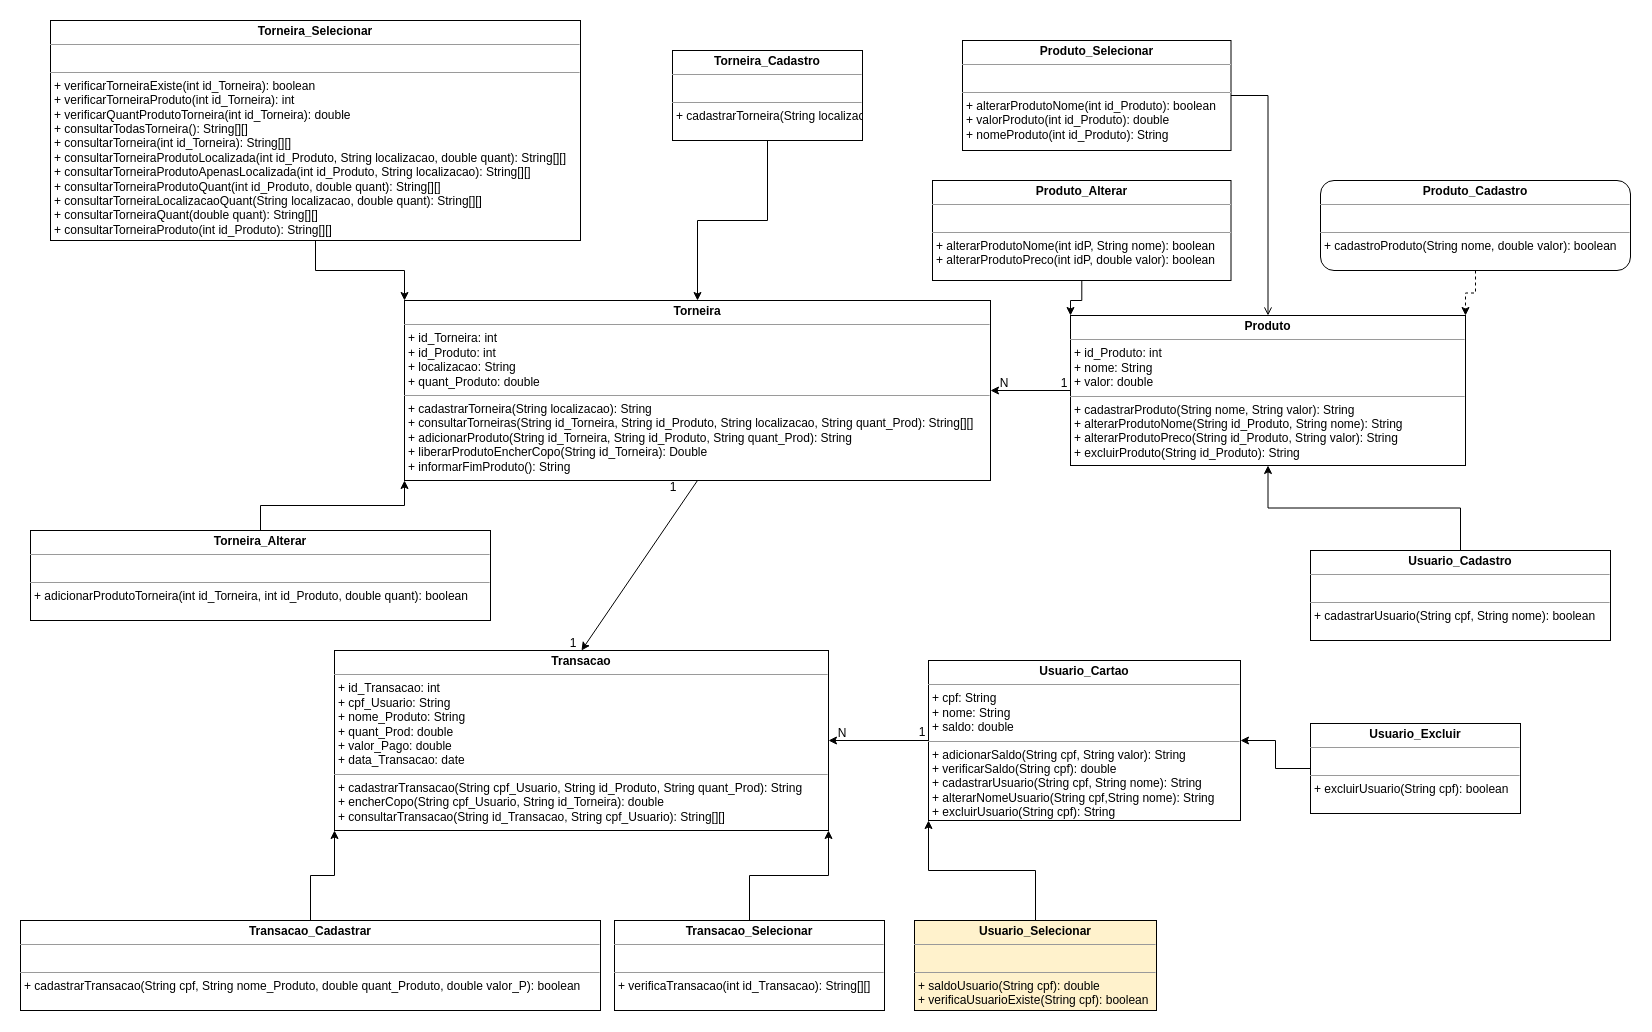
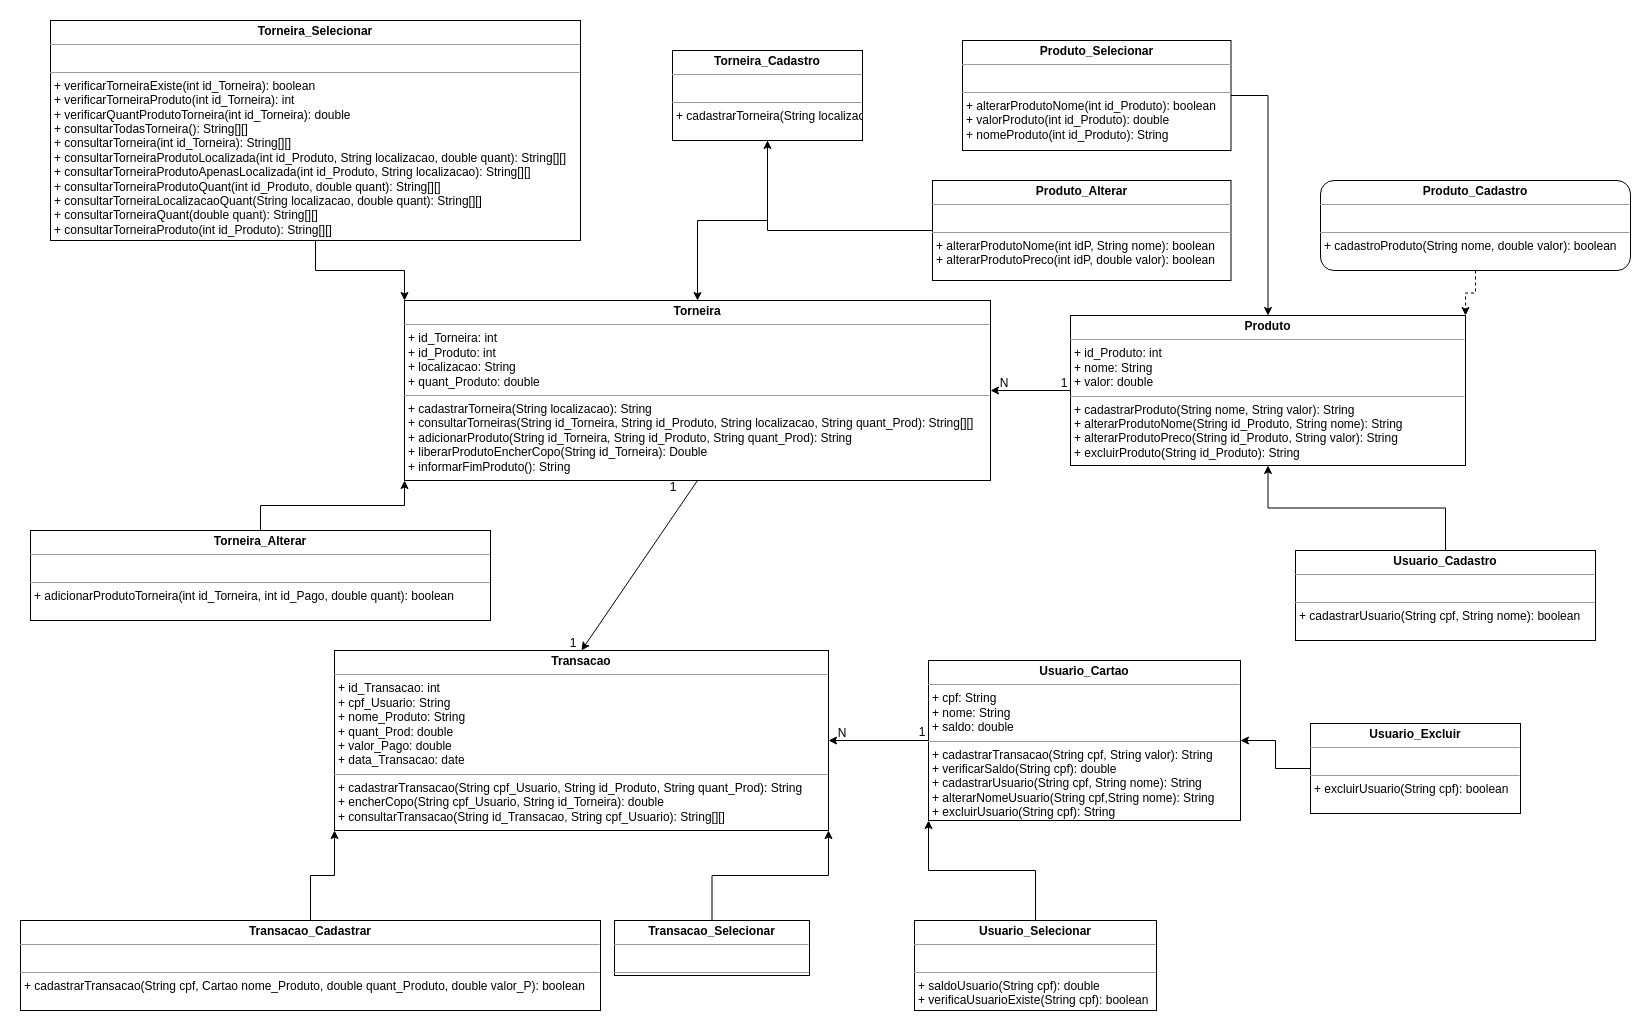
- <mxCell id="15" style="edgeStyle=orthogonalEdgeStyle;rounded=0;orthogonalLoop=1;jettySize=auto;html=1;entryX=0;entryY=0;entryDx=0;entryDy=0;" edge="1" parent="1" source="16" target="4"><mxGeometry relative="1" as="geometry" /></mxCell>
+ <mxCell id="15" style="edgeStyle=orthogonalEdgeStyle;rounded=0;orthogonalLoop=1;jettySize=auto;html=1;" edge="1" parent="1" source="16" target="26"><mxGeometry relative="1" as="geometry" /></mxCell>
- <mxCell id="17" style="edgeStyle=orthogonalEdgeStyle;rounded=0;orthogonalLoop=1;jettySize=auto;html=1;entryX=0.5;entryY=0;entryDx=0;entryDy=0;endArrow=open;" edge="1" parent="1" source="18" target="4"><mxGeometry relative="1" as="geometry"><Array as="points"><mxPoint x="1267" y="95" /></Array></mxGeometry></mxCell>
+ <mxCell id="17" style="edgeStyle=orthogonalEdgeStyle;rounded=0;orthogonalLoop=1;jettySize=auto;html=1;entryX=0.5;entryY=0;entryDx=0;entryDy=0;" edge="1" parent="1" source="18" target="4"><mxGeometry relative="1" as="geometry"><Array as="points"><mxPoint x="1267" y="95" /></Array></mxGeometry></mxCell>
- <mxCell id="22" value="&lt;p style=&quot;margin: 0px ; margin-top: 4px ; text-align: center&quot;&gt;&lt;b&gt;Torneira_Alterar&lt;/b&gt;&lt;br&gt;&lt;/p&gt;&lt;hr size=&quot;1&quot;&gt;&lt;p style=&quot;margin: 0px ; margin-left: 4px&quot;&gt;&lt;br&gt;&lt;/p&gt;&lt;hr size=&quot;1&quot;&gt;&lt;p style=&quot;margin: 0px ; margin-left: 4px&quot;&gt;+ adicionarProdutoTorneira(int id_Torneira, int id_Produto, double quant): boolean&lt;br&gt;&lt;/p&gt;" style="verticalAlign=top;align=left;overflow=fill;fontSize=12;fontFamily=Helvetica;html=1;" vertex="1" parent="1"><mxGeometry x="30" y="530" width="460" height="90" as="geometry" /></mxCell>
+ <mxCell id="22" value="&lt;p style=&quot;margin: 0px ; margin-top: 4px ; text-align: center&quot;&gt;&lt;b&gt;Torneira_Alterar&lt;/b&gt;&lt;br&gt;&lt;/p&gt;&lt;hr size=&quot;1&quot;&gt;&lt;p style=&quot;margin: 0px ; margin-left: 4px&quot;&gt;&lt;br&gt;&lt;/p&gt;&lt;hr size=&quot;1&quot;&gt;&lt;p style=&quot;margin: 0px ; margin-left: 4px&quot;&gt;+ adicionarProdutoTorneira(int id_Torneira, int id_Pago, double quant): boolean&lt;br&gt;&lt;/p&gt;" style="verticalAlign=top;align=left;overflow=fill;fontSize=12;fontFamily=Helvetica;html=1;" vertex="1" parent="1"><mxGeometry x="30" y="530" width="460" height="90" as="geometry" /></mxCell>
- <mxCell id="36" value="&lt;p style=&quot;margin: 0px ; margin-top: 4px ; text-align: center&quot;&gt;&lt;b&gt;Usuario_Cadastro&lt;/b&gt;&lt;br&gt;&lt;/p&gt;&lt;hr size=&quot;1&quot;&gt;&lt;p style=&quot;margin: 0px ; margin-left: 4px&quot;&gt;&lt;br&gt;&lt;/p&gt;&lt;hr size=&quot;1&quot;&gt;&lt;p style=&quot;margin: 0px ; margin-left: 4px&quot;&gt;+ cadastrarUsuario(String cpf, String nome): boolean&lt;br&gt;&lt;/p&gt;" style="verticalAlign=top;align=left;overflow=fill;fontSize=12;fontFamily=Helvetica;html=1;" vertex="1" parent="1"><mxGeometry x="1310" y="550" width="300" height="90" as="geometry" /></mxCell>
+ <mxCell id="36" value="&lt;p style=&quot;margin: 0px ; margin-top: 4px ; text-align: center&quot;&gt;&lt;b&gt;Usuario_Cadastro&lt;/b&gt;&lt;br&gt;&lt;/p&gt;&lt;hr size=&quot;1&quot;&gt;&lt;p style=&quot;margin: 0px ; margin-left: 4px&quot;&gt;&lt;br&gt;&lt;/p&gt;&lt;hr size=&quot;1&quot;&gt;&lt;p style=&quot;margin: 0px ; margin-left: 4px&quot;&gt;+ cadastrarUsuario(String cpf, String nome): boolean&lt;br&gt;&lt;/p&gt;" style="verticalAlign=top;align=left;overflow=fill;fontSize=12;fontFamily=Helvetica;html=1;" vertex="1" parent="1"><mxGeometry x="1295" y="550" width="300" height="90" as="geometry" /></mxCell>
- <mxCell id="2" value="&lt;p style=&quot;margin: 0px ; margin-top: 4px ; text-align: center&quot;&gt;&lt;b&gt;Usuario_Cartao&lt;/b&gt;&lt;br&gt;&lt;/p&gt;&lt;hr size=&quot;1&quot;&gt;&lt;p style=&quot;margin: 0px ; margin-left: 4px&quot;&gt;+ cpf: String&lt;br&gt;&lt;/p&gt;&lt;p style=&quot;margin: 0px ; margin-left: 4px&quot;&gt;+ nome: String&lt;/p&gt;&lt;p style=&quot;margin: 0px ; margin-left: 4px&quot;&gt;+ saldo: double&lt;/p&gt;&lt;hr size=&quot;1&quot;&gt;&lt;p style=&quot;margin: 0px ; margin-left: 4px&quot;&gt;+ adicionarSaldo(String cpf, String valor): String&lt;br&gt;&lt;/p&gt;&lt;p style=&quot;margin: 0px ; margin-left: 4px&quot;&gt;+ verificarSaldo(String cpf): double&lt;br&gt;&lt;/p&gt;&lt;p style=&quot;margin: 0px ; margin-left: 4px&quot;&gt;+ cadastrarUsuario(String cpf, String nome): String&lt;br&gt;&lt;/p&gt;&lt;p style=&quot;margin: 0px ; margin-left: 4px&quot;&gt;+ alterarNomeUsuario(String cpf,String nome): String&lt;br&gt;&lt;/p&gt;&lt;p style=&quot;margin: 0px ; margin-left: 4px&quot;&gt;+ excluirUsuario(String cpf): String&lt;br&gt;&lt;/p&gt;" style="verticalAlign=top;align=left;overflow=fill;fontSize=12;fontFamily=Helvetica;html=1;" parent="1" vertex="1"><mxGeometry x="928" y="660" width="312" height="160" as="geometry" /></mxCell>
+ <mxCell id="2" value="&lt;p style=&quot;margin: 0px ; margin-top: 4px ; text-align: center&quot;&gt;&lt;b&gt;Usuario_Cartao&lt;/b&gt;&lt;br&gt;&lt;/p&gt;&lt;hr size=&quot;1&quot;&gt;&lt;p style=&quot;margin: 0px ; margin-left: 4px&quot;&gt;+ cpf: String&lt;br&gt;&lt;/p&gt;&lt;p style=&quot;margin: 0px ; margin-left: 4px&quot;&gt;+ nome: String&lt;/p&gt;&lt;p style=&quot;margin: 0px ; margin-left: 4px&quot;&gt;+ saldo: double&lt;/p&gt;&lt;hr size=&quot;1&quot;&gt;&lt;p style=&quot;margin: 0px ; margin-left: 4px&quot;&gt;+ cadastrarTransacao(String cpf, String valor): String&lt;br&gt;&lt;/p&gt;&lt;p style=&quot;margin: 0px ; margin-left: 4px&quot;&gt;+ verificarSaldo(String cpf): double&lt;br&gt;&lt;/p&gt;&lt;p style=&quot;margin: 0px ; margin-left: 4px&quot;&gt;+ cadastrarUsuario(String cpf, String nome): String&lt;br&gt;&lt;/p&gt;&lt;p style=&quot;margin: 0px ; margin-left: 4px&quot;&gt;+ alterarNomeUsuario(String cpf,String nome): String&lt;br&gt;&lt;/p&gt;&lt;p style=&quot;margin: 0px ; margin-left: 4px&quot;&gt;+ excluirUsuario(String cpf): String&lt;br&gt;&lt;/p&gt;" style="verticalAlign=top;align=left;overflow=fill;fontSize=12;fontFamily=Helvetica;html=1;" parent="1" vertex="1"><mxGeometry x="928" y="660" width="312" height="160" as="geometry" /></mxCell>
- <mxCell id="28" value="&lt;p style=&quot;margin: 0px ; margin-top: 4px ; text-align: center&quot;&gt;&lt;b&gt;Transacao_Cadastrar&lt;/b&gt;&lt;/p&gt;&lt;hr size=&quot;1&quot;&gt;&lt;p style=&quot;margin: 0px ; margin-left: 4px&quot;&gt;&lt;br&gt;&lt;/p&gt;&lt;hr size=&quot;1&quot;&gt;&lt;p style=&quot;margin: 0px ; margin-left: 4px&quot;&gt;+ cadastrarTransacao(String cpf, String nome_Produto, double quant_Produto, double valor_P): boolean&lt;br&gt;&lt;/p&gt;" style="verticalAlign=top;align=left;overflow=fill;fontSize=12;fontFamily=Helvetica;html=1;" vertex="1" parent="1"><mxGeometry x="20" y="920" width="580" height="90" as="geometry" /></mxCell>
+ <mxCell id="28" value="&lt;p style=&quot;margin: 0px ; margin-top: 4px ; text-align: center&quot;&gt;&lt;b&gt;Transacao_Cadastrar&lt;/b&gt;&lt;/p&gt;&lt;hr size=&quot;1&quot;&gt;&lt;p style=&quot;margin: 0px ; margin-left: 4px&quot;&gt;&lt;br&gt;&lt;/p&gt;&lt;hr size=&quot;1&quot;&gt;&lt;p style=&quot;margin: 0px ; margin-left: 4px&quot;&gt;+ cadastrarTransacao(String cpf, Cartao nome_Produto, double quant_Produto, double valor_P): boolean&lt;br&gt;&lt;/p&gt;" style="verticalAlign=top;align=left;overflow=fill;fontSize=12;fontFamily=Helvetica;html=1;" vertex="1" parent="1"><mxGeometry x="20" y="920" width="580" height="90" as="geometry" /></mxCell>
- <mxCell id="30" value="&lt;p style=&quot;margin: 0px ; margin-top: 4px ; text-align: center&quot;&gt;&lt;b&gt;Transacao_Selecionar&lt;/b&gt;&lt;/p&gt;&lt;hr size=&quot;1&quot;&gt;&lt;p style=&quot;margin: 0px ; margin-left: 4px&quot;&gt;&lt;br&gt;&lt;/p&gt;&lt;hr size=&quot;1&quot;&gt;&lt;p style=&quot;margin: 0px ; margin-left: 4px&quot;&gt;+ verificaTransacao(int id_Transacao): String[][]&lt;br&gt;&lt;/p&gt;" style="verticalAlign=top;align=left;overflow=fill;fontSize=12;fontFamily=Helvetica;html=1;" vertex="1" parent="1"><mxGeometry x="614" y="920" width="270" height="90" as="geometry" /></mxCell>
+ <mxCell id="30" value="&lt;p style=&quot;margin: 0px ; margin-top: 4px ; text-align: center&quot;&gt;&lt;b&gt;Transacao_Selecionar&lt;/b&gt;&lt;/p&gt;&lt;hr size=&quot;1&quot;&gt;&lt;p style=&quot;margin: 0px ; margin-left: 4px&quot;&gt;&lt;br&gt;&lt;/p&gt;&lt;hr size=&quot;1&quot;&gt;&lt;p style=&quot;margin: 0px ; margin-left: 4px&quot;&gt;+ verificaTransacao(int id_Transacao): String[][]&lt;br&gt;&lt;/p&gt;" style="verticalAlign=top;align=left;overflow=fill;fontSize=12;fontFamily=Helvetica;html=1;" vertex="1" parent="1"><mxGeometry x="614" y="920" width="195" height="55" as="geometry" /></mxCell>
- <mxCell id="32" value="&lt;p style=&quot;margin: 0px ; margin-top: 4px ; text-align: center&quot;&gt;&lt;b&gt;Usuario_Selecionar&lt;/b&gt;&lt;br&gt;&lt;/p&gt;&lt;hr size=&quot;1&quot;&gt;&lt;p style=&quot;margin: 0px ; margin-left: 4px&quot;&gt;&lt;br&gt;&lt;/p&gt;&lt;hr size=&quot;1&quot;&gt;&lt;p style=&quot;margin: 0px ; margin-left: 4px&quot;&gt;+ saldoUsuario(String cpf): double&lt;/p&gt;&lt;p style=&quot;margin: 0px ; margin-left: 4px&quot;&gt;+ verificaUsuarioExiste(String cpf): boolean&lt;br&gt;&lt;/p&gt;" style="verticalAlign=top;align=left;overflow=fill;fontSize=12;fontFamily=Helvetica;html=1;fillColor=#fff2cc;" vertex="1" parent="1"><mxGeometry x="914" y="920" width="242" height="90" as="geometry" /></mxCell>
+ <mxCell id="32" value="&lt;p style=&quot;margin: 0px ; margin-top: 4px ; text-align: center&quot;&gt;&lt;b&gt;Usuario_Selecionar&lt;/b&gt;&lt;br&gt;&lt;/p&gt;&lt;hr size=&quot;1&quot;&gt;&lt;p style=&quot;margin: 0px ; margin-left: 4px&quot;&gt;&lt;br&gt;&lt;/p&gt;&lt;hr size=&quot;1&quot;&gt;&lt;p style=&quot;margin: 0px ; margin-left: 4px&quot;&gt;+ saldoUsuario(String cpf): double&lt;/p&gt;&lt;p style=&quot;margin: 0px ; margin-left: 4px&quot;&gt;+ verificaUsuarioExiste(String cpf): boolean&lt;br&gt;&lt;/p&gt;" style="verticalAlign=top;align=left;overflow=fill;fontSize=12;fontFamily=Helvetica;html=1;" vertex="1" parent="1"><mxGeometry x="914" y="920" width="242" height="90" as="geometry" /></mxCell>
